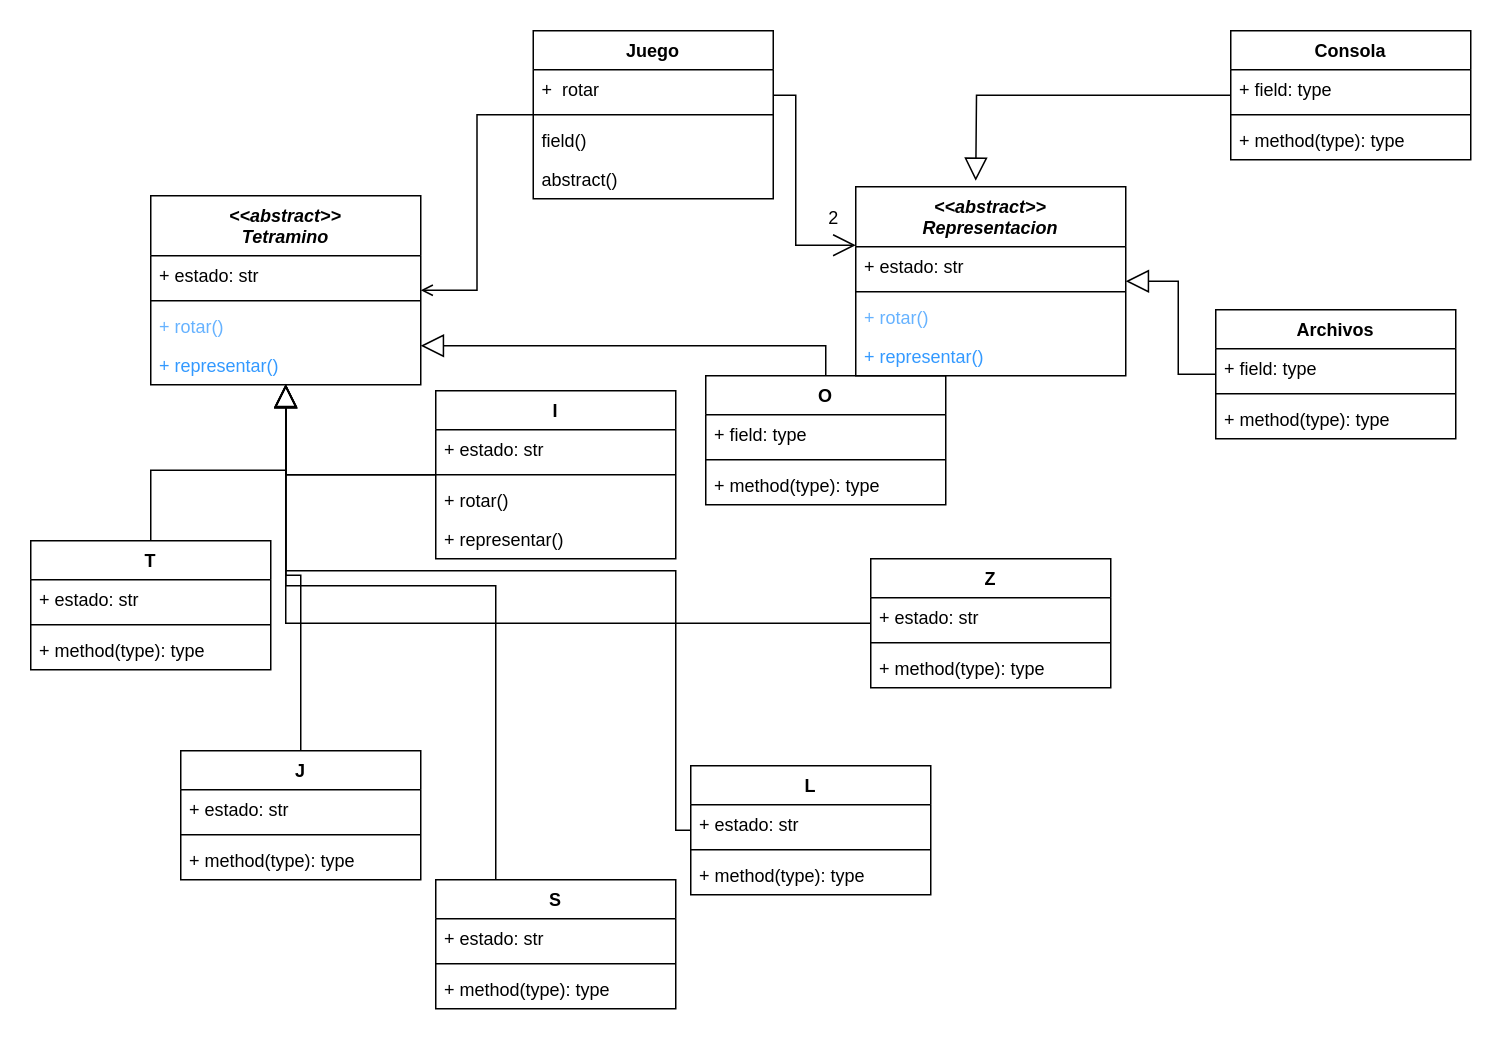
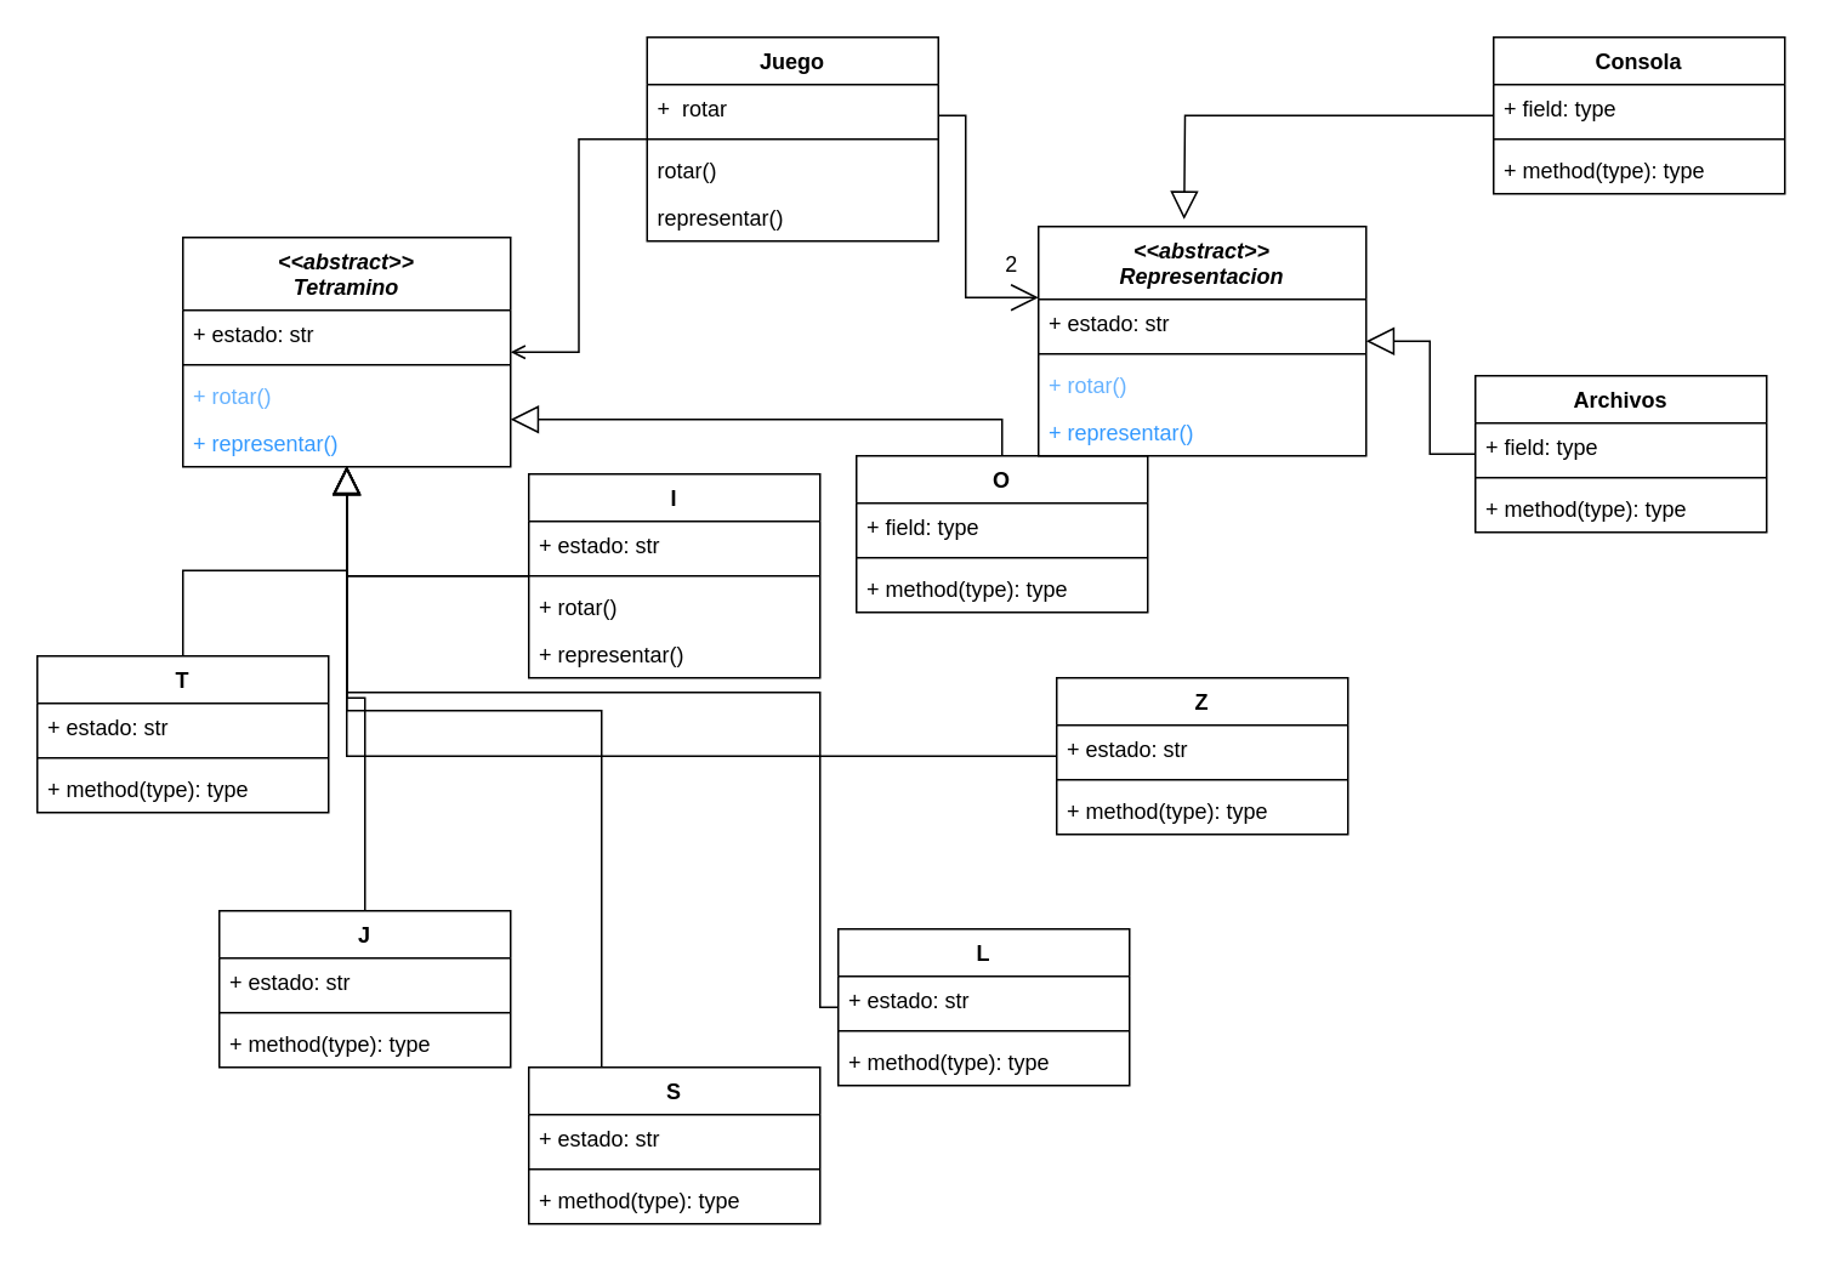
- <mxCell id="6" value="field()" style="text;strokeColor=none;fillColor=none;align=left;verticalAlign=top;spacingLeft=4;spacingRight=4;overflow=hidden;rotatable=0;points=[[0,0.5],[1,0.5]];portConstraint=eastwest;" vertex="1" parent="3"><mxGeometry y="60" width="160" height="26" as="geometry" /></mxCell>
+ <mxCell id="6" value="rotar()" style="text;strokeColor=none;fillColor=none;align=left;verticalAlign=top;spacingLeft=4;spacingRight=4;overflow=hidden;rotatable=0;points=[[0,0.5],[1,0.5]];portConstraint=eastwest;" vertex="1" parent="3"><mxGeometry y="60" width="160" height="26" as="geometry" /></mxCell>
- <mxCell id="7" value="abstract()" style="text;strokeColor=none;fillColor=none;align=left;verticalAlign=top;spacingLeft=4;spacingRight=4;overflow=hidden;rotatable=0;points=[[0,0.5],[1,0.5]];portConstraint=eastwest;" vertex="1" parent="3"><mxGeometry y="86" width="160" height="26" as="geometry" /></mxCell>
+ <mxCell id="7" value="representar()" style="text;strokeColor=none;fillColor=none;align=left;verticalAlign=top;spacingLeft=4;spacingRight=4;overflow=hidden;rotatable=0;points=[[0,0.5],[1,0.5]];portConstraint=eastwest;" vertex="1" parent="3"><mxGeometry y="86" width="160" height="26" as="geometry" /></mxCell>
